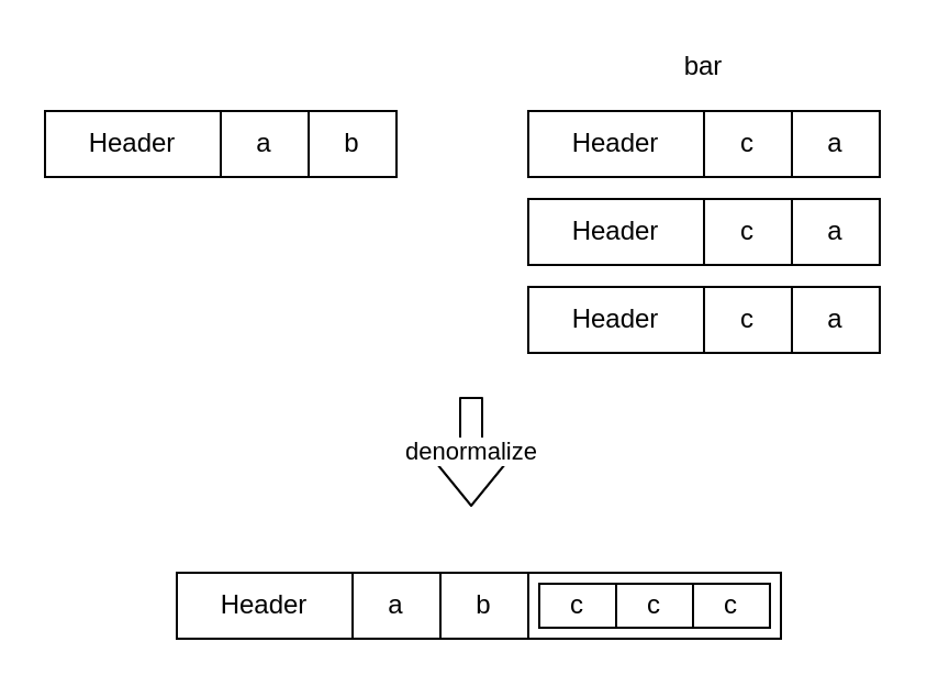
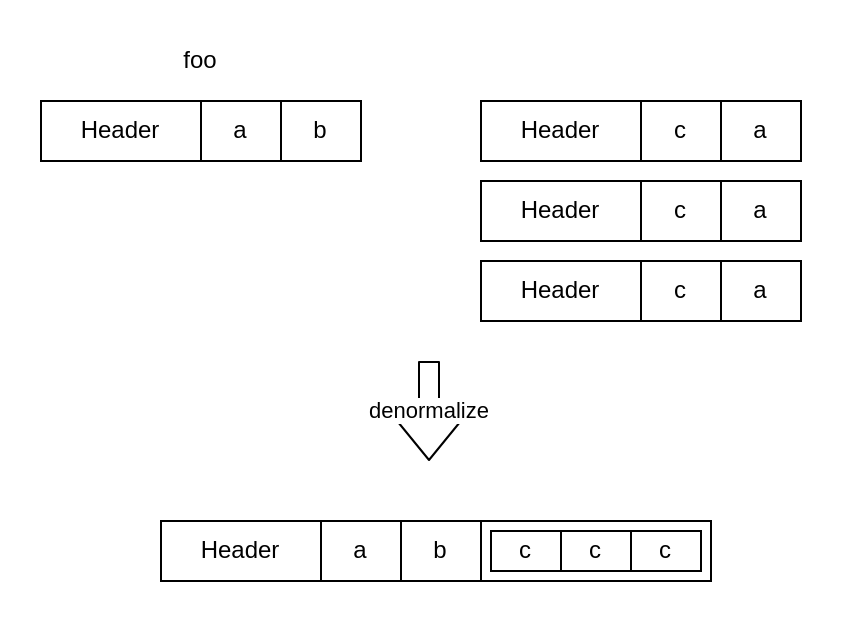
+ <mxCell id="19" value="foo" style="text;html=1;strokeColor=none;fillColor=none;align=center;verticalAlign=middle;whiteSpace=wrap;rounded=0;" vertex="1" parent="1"><mxGeometry x="80" y="20" width="40" height="20" as="geometry" /></mxCell>
- <mxCell id="20" value="bar" style="text;html=1;strokeColor=none;fillColor=none;align=center;verticalAlign=middle;whiteSpace=wrap;rounded=0;" vertex="1" parent="1"><mxGeometry x="300" y="20" width="40" height="20" as="geometry" /></mxCell>
